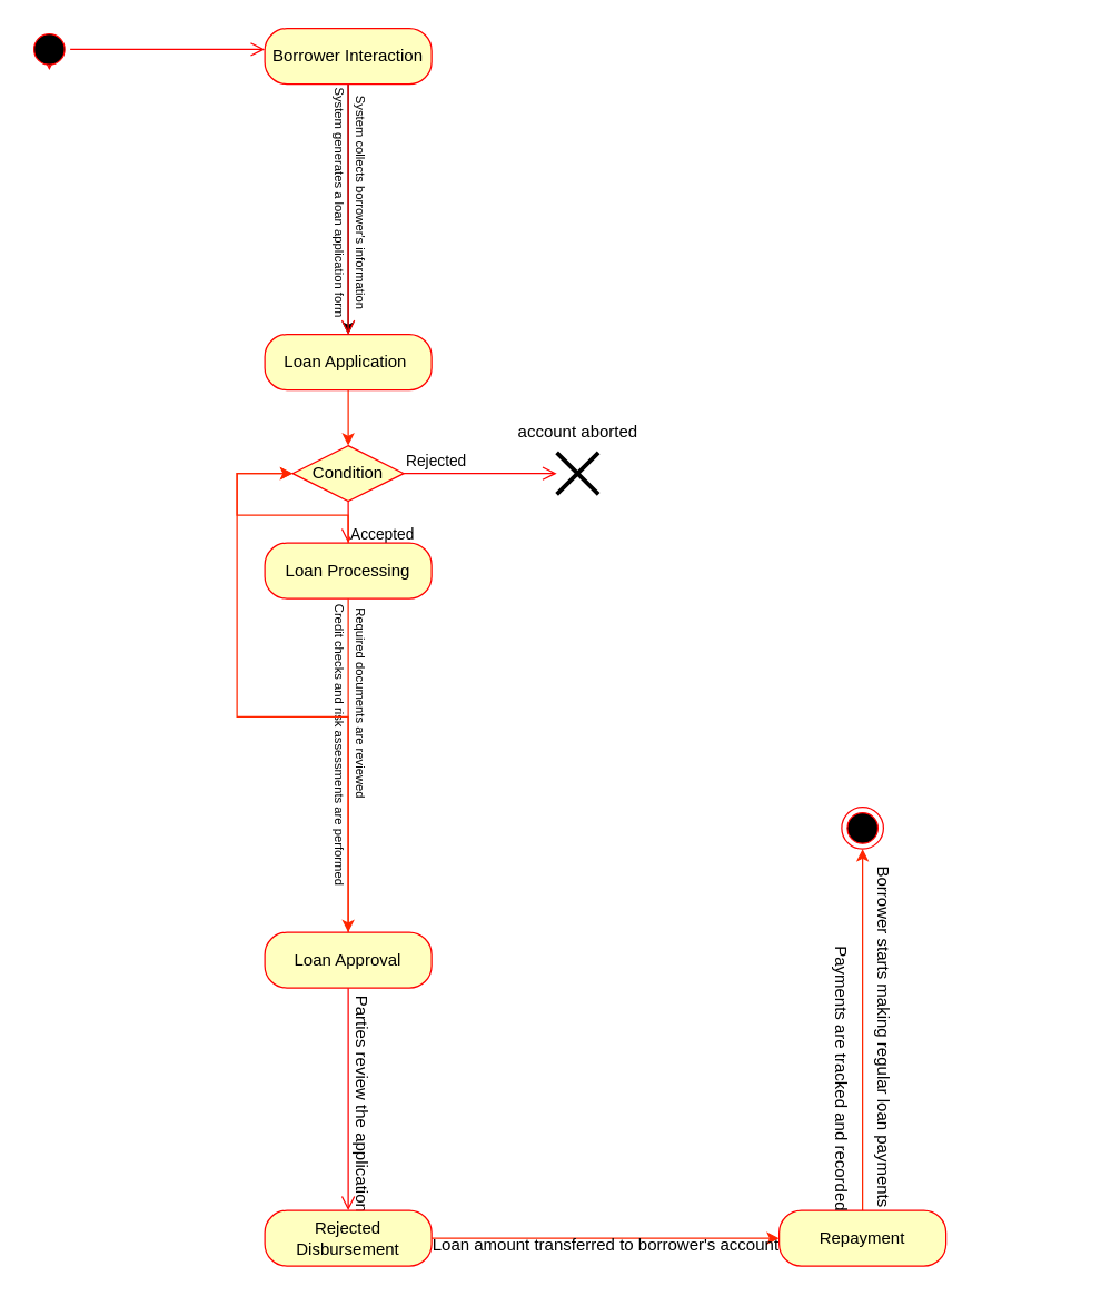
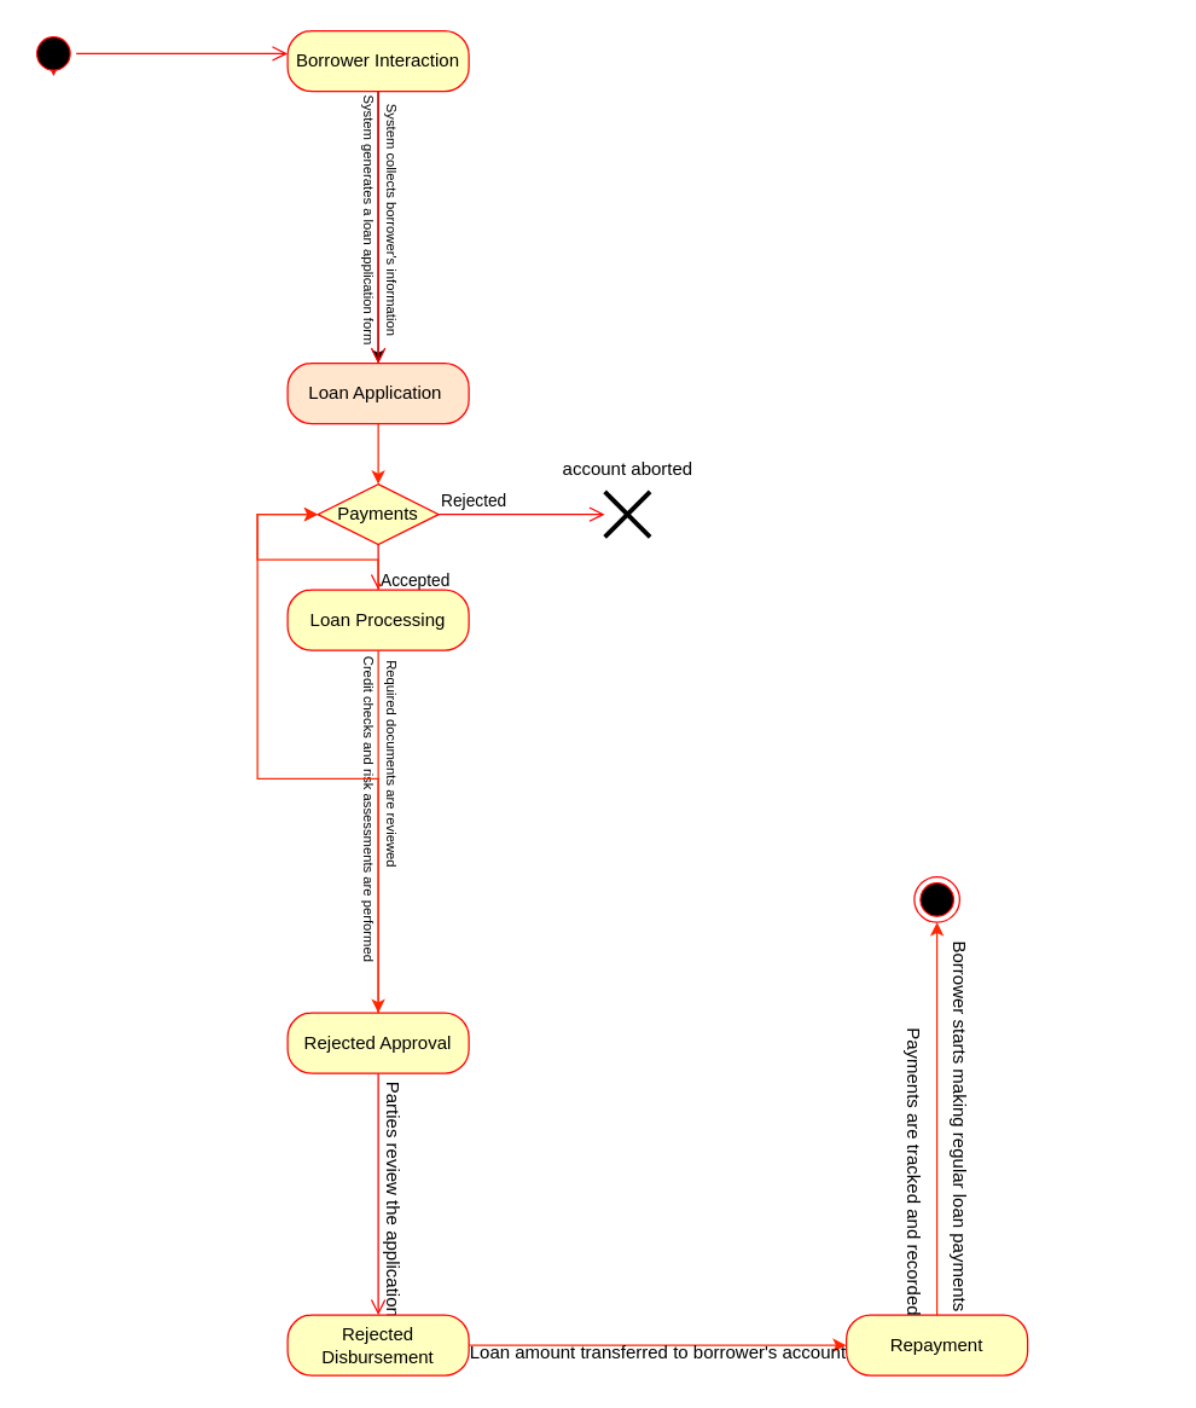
- <mxCell id="9" value="Loan Application&amp;nbsp;" style="rounded=1;whiteSpace=wrap;html=1;arcSize=40;fontColor=#000000;fillColor=#ffffc0;strokeColor=#ff0000;" vertex="1" parent="1"><mxGeometry x="190" y="240" width="120" height="40" as="geometry" /></mxCell>
+ <mxCell id="9" value="Loan Application&amp;nbsp;" style="rounded=1;whiteSpace=wrap;html=1;arcSize=40;fontColor=#000000;fillColor=#ffe6cc;strokeColor=#ff0000;" vertex="1" parent="1"><mxGeometry x="190" y="240" width="120" height="40" as="geometry" /></mxCell>
- <mxCell id="12" value="Condition" style="rhombus;whiteSpace=wrap;html=1;fontColor=#000000;fillColor=#ffffc0;strokeColor=#ff0000;" vertex="1" parent="1"><mxGeometry x="210" y="320" width="80" height="40" as="geometry" /></mxCell>
+ <mxCell id="12" value="Payments" style="rhombus;whiteSpace=wrap;html=1;fontColor=#000000;fillColor=#ffffc0;strokeColor=#ff0000;" vertex="1" parent="1"><mxGeometry x="210" y="320" width="80" height="40" as="geometry" /></mxCell>
- <mxCell id="23" value="Loan Approval" style="rounded=1;whiteSpace=wrap;html=1;arcSize=40;fontColor=#000000;fillColor=#ffffc0;strokeColor=#ff0000;" vertex="1" parent="1"><mxGeometry x="190" y="670" width="120" height="40" as="geometry" /></mxCell>
+ <mxCell id="23" value="Rejected Approval" style="rounded=1;whiteSpace=wrap;html=1;arcSize=40;fontColor=#000000;fillColor=#ffffc0;strokeColor=#ff0000;" vertex="1" parent="1"><mxGeometry x="190" y="670" width="120" height="40" as="geometry" /></mxCell>
